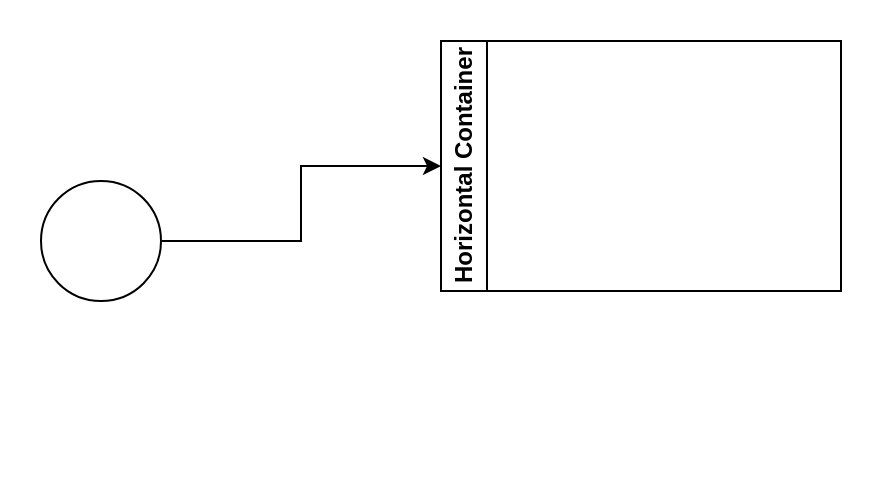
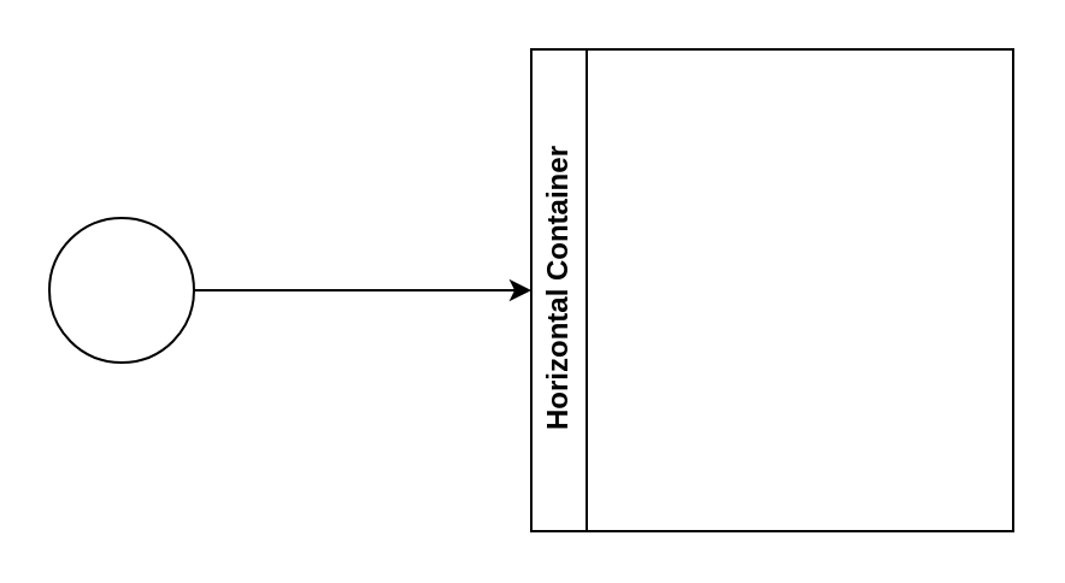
- <mxCell id="4" value="Horizontal Container" style="swimlane;horizontal=0;whiteSpace=wrap;html=1;" vertex="1" parent="1"><mxGeometry x="220" y="20" width="200" height="125" as="geometry" /></mxCell>
+ <mxCell id="4" value="Horizontal Container" style="swimlane;horizontal=0;whiteSpace=wrap;html=1;" vertex="1" parent="1"><mxGeometry x="220" y="20" width="200" height="200" as="geometry" /></mxCell>
